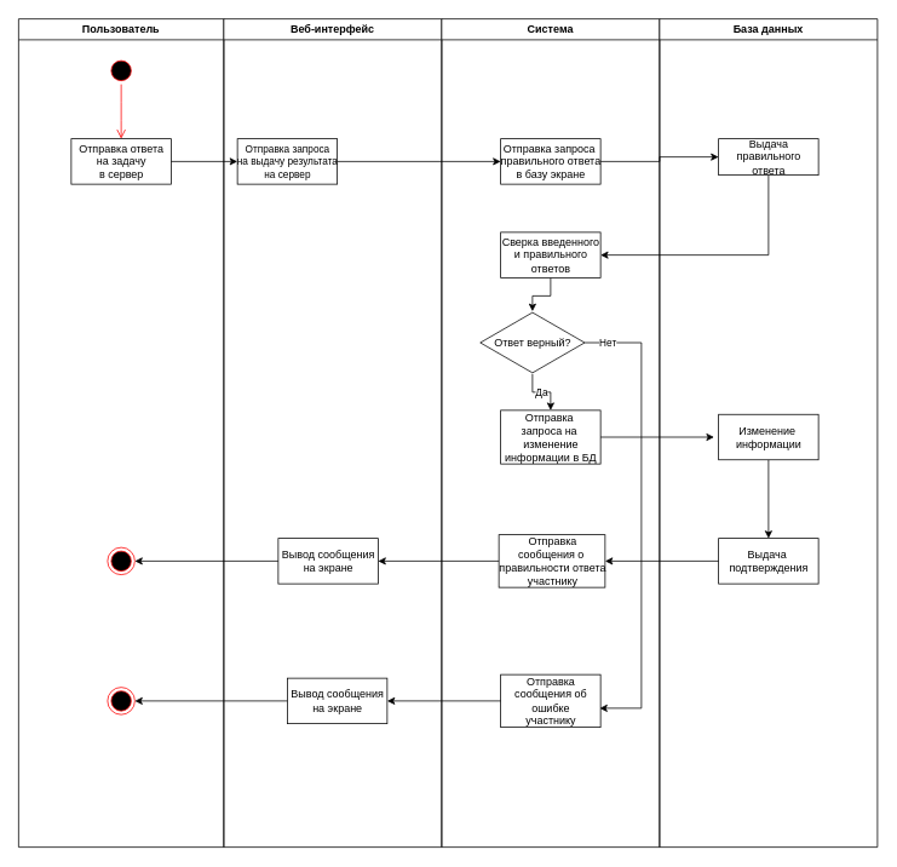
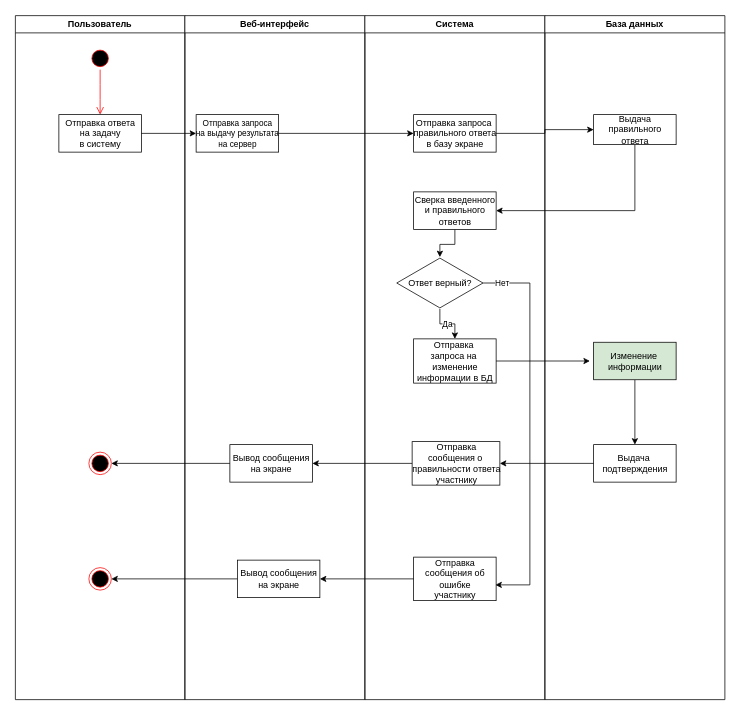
- <mxCell id="8" value="Отправка ответа &lt;br&gt;на задачу &lt;br&gt;в сервер" style="html=1;" vertex="1" parent="2"><mxGeometry x="58" y="132" width="110" height="50" as="geometry" /></mxCell>
+ <mxCell id="8" value="Отправка ответа &lt;br&gt;на задачу &lt;br&gt;в систему" style="html=1;" vertex="1" parent="2"><mxGeometry x="58" y="132" width="110" height="50" as="geometry" /></mxCell>
- <mxCell id="38" value="Изменение&amp;nbsp;&lt;br&gt;информации&lt;br&gt;" style="html=1;" vertex="1" parent="34"><mxGeometry x="65" y="435.5" width="110" height="50" as="geometry" /></mxCell>
+ <mxCell id="38" value="Изменение&amp;nbsp;&lt;br&gt;информации&lt;br&gt;" style="html=1;fillColor=#d5e8d4;" vertex="1" parent="34"><mxGeometry x="65" y="435.5" width="110" height="50" as="geometry" /></mxCell>
